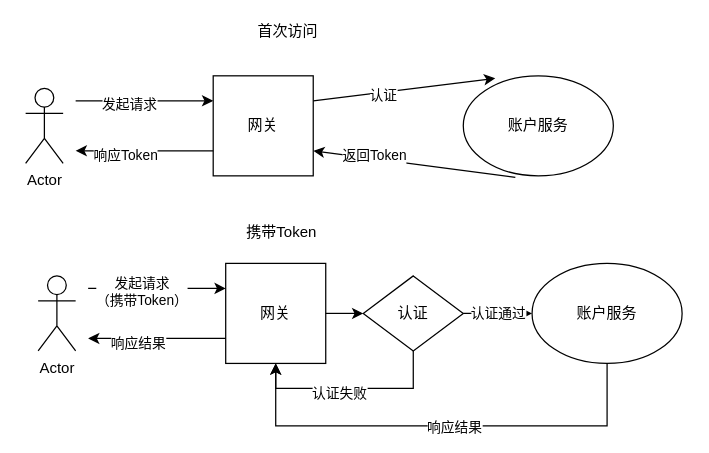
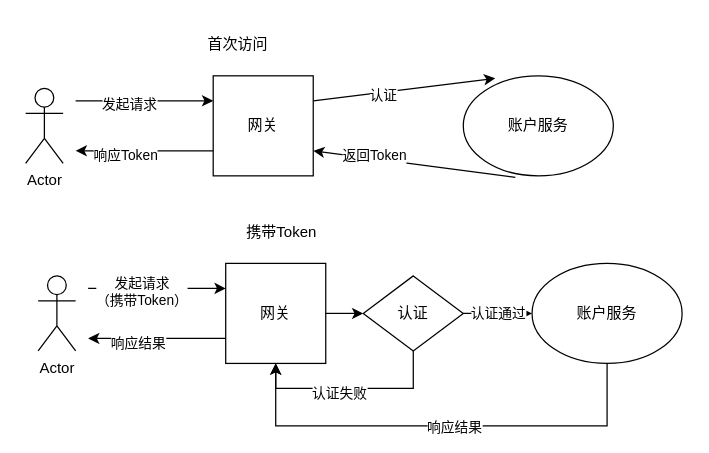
- <mxCell id="13" value="首次访问" style="text;html=1;strokeColor=none;fillColor=none;align=center;verticalAlign=middle;whiteSpace=wrap;rounded=0;" vertex="1" parent="1"><mxGeometry x="200" y="10" width="60" height="30" as="geometry" /></mxCell>
+ <mxCell id="13" value="首次访问" style="text;html=1;strokeColor=none;fillColor=none;align=center;verticalAlign=middle;whiteSpace=wrap;rounded=0;" vertex="1" parent="1"><mxGeometry x="160" width="60" height="30" as="geometry" y="20" /></mxCell>
